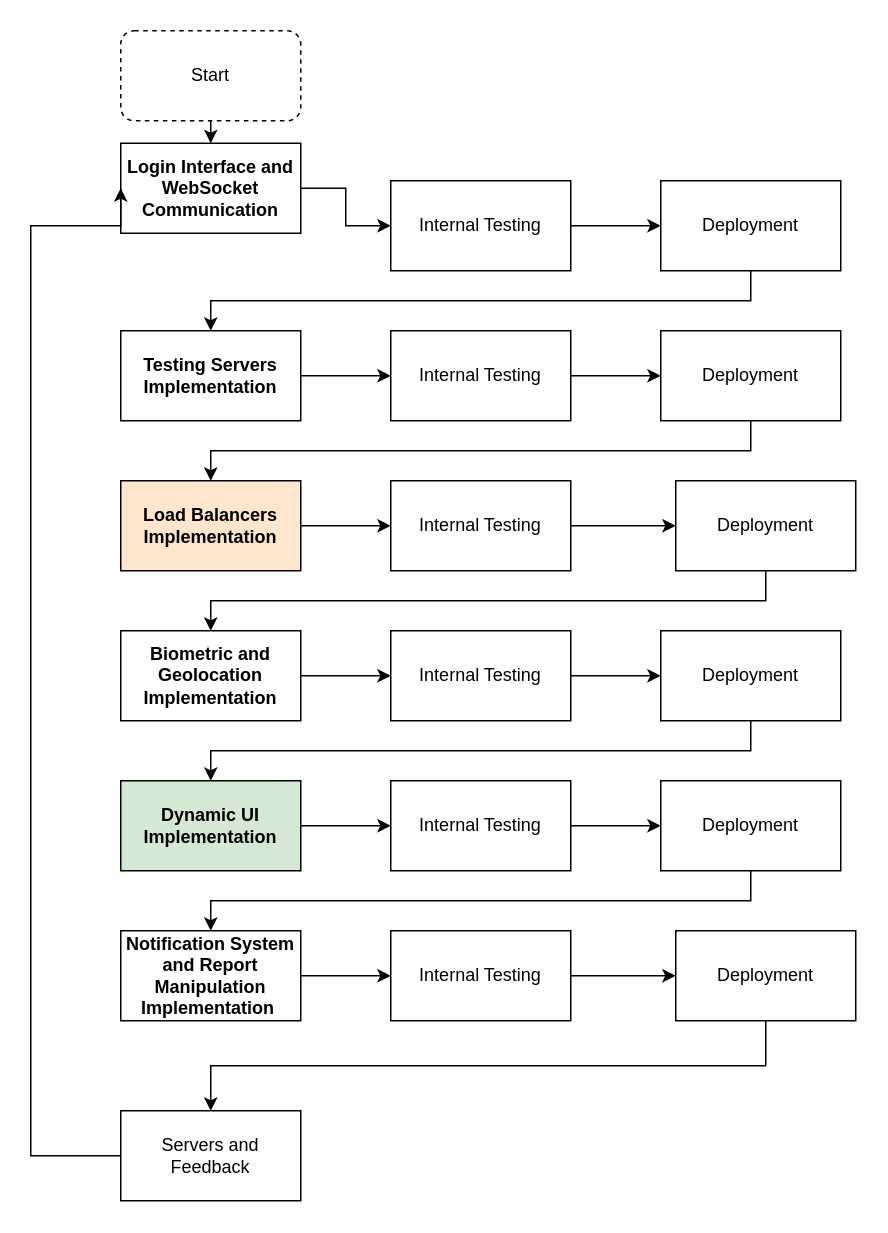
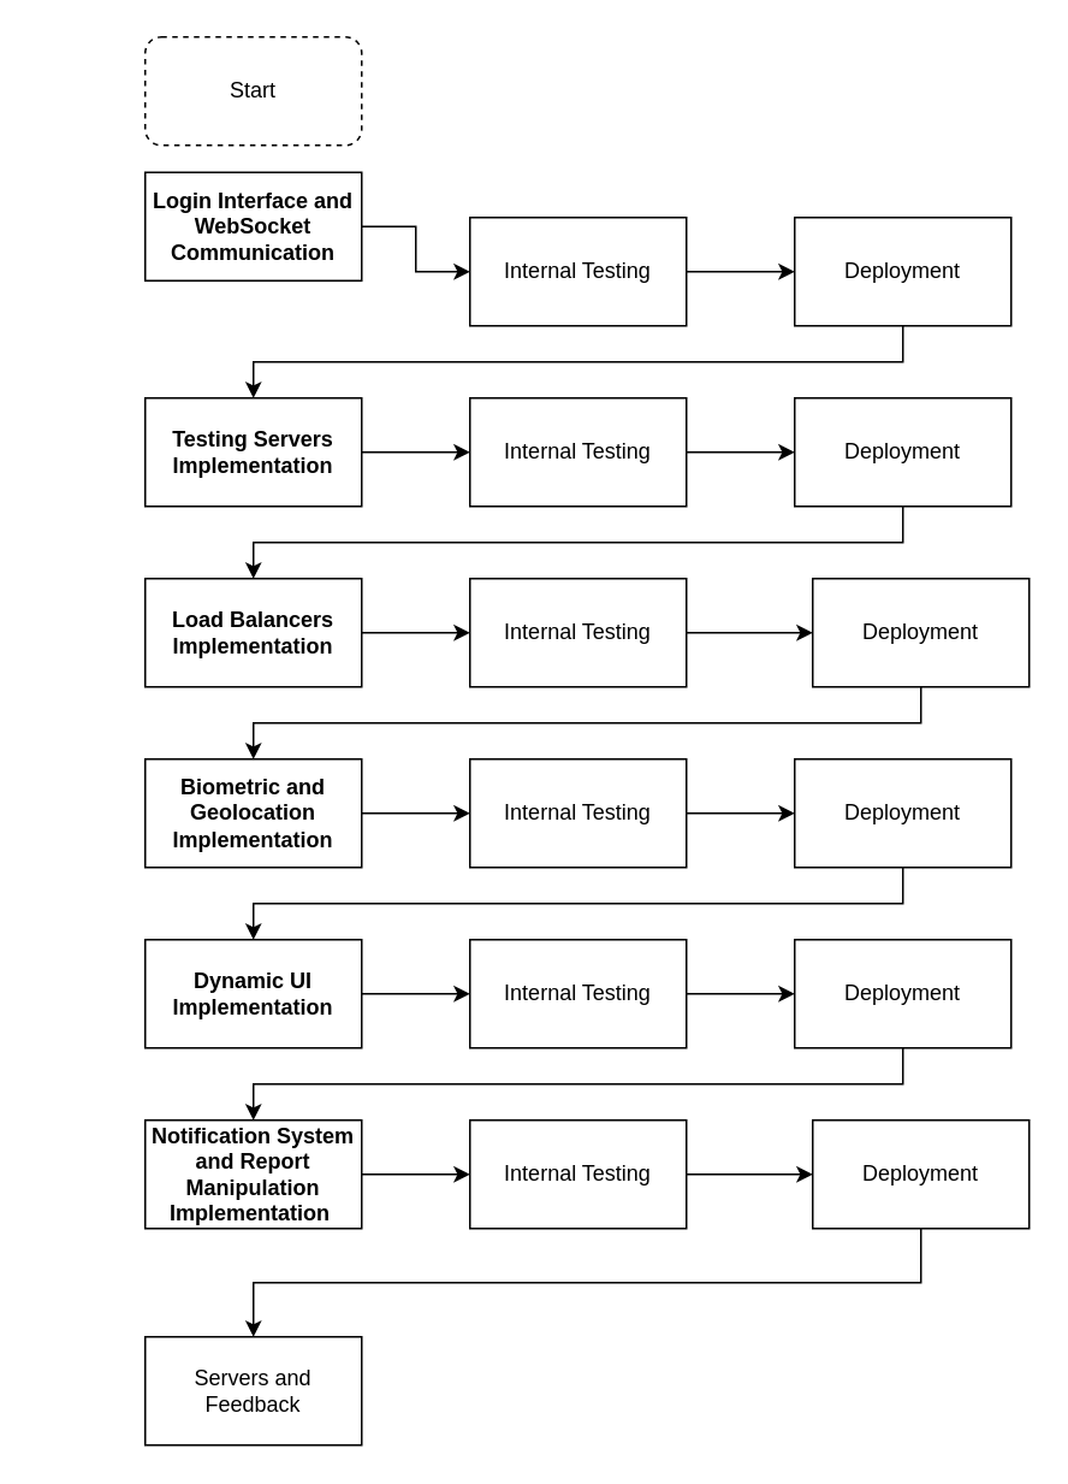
- <mxCell id="2" style="edgeStyle=orthogonalEdgeStyle;rounded=0;orthogonalLoop=1;jettySize=auto;html=1;exitX=0.5;exitY=1;exitDx=0;exitDy=0;entryX=0.5;entryY=0;entryDx=0;entryDy=0;" edge="1" parent="1" source="3" target="5"><mxGeometry relative="1" as="geometry" /></mxCell>
- <mxCell id="9" value="Load Balancers Implementation" style="rounded=0;whiteSpace=wrap;html=1;fontStyle=1;fillColor=#ffe6cc;" vertex="1" parent="1"><mxGeometry x="80" y="320" width="120" height="60" as="geometry" /></mxCell>
+ <mxCell id="9" value="Load Balancers Implementation" style="rounded=0;whiteSpace=wrap;html=1;fontStyle=1" vertex="1" parent="1"><mxGeometry x="80" y="320" width="120" height="60" as="geometry" /></mxCell>
- <mxCell id="16" style="edgeStyle=orthogonalEdgeStyle;rounded=0;orthogonalLoop=1;jettySize=auto;html=1;entryX=0;entryY=0.5;entryDx=0;entryDy=0;exitX=0;exitY=0.5;exitDx=0;exitDy=0;" edge="1" parent="1" source="17" target="5"><mxGeometry relative="1" as="geometry"><mxPoint x="20" y="740" as="sourcePoint" /><mxPoint x="-40" y="150" as="targetPoint" /><Array as="points"><mxPoint x="20" y="770" /><mxPoint x="20" y="150" /></Array></mxGeometry></mxCell>
- <mxCell id="13" value="Dynamic UI Implementation" style="rounded=0;whiteSpace=wrap;html=1;fontStyle=1;fillColor=#d5e8d4;" vertex="1" parent="1"><mxGeometry x="80" y="520" width="120" height="60" as="geometry" /></mxCell>
+ <mxCell id="13" value="Dynamic UI Implementation" style="rounded=0;whiteSpace=wrap;html=1;fontStyle=1" vertex="1" parent="1"><mxGeometry x="80" y="520" width="120" height="60" as="geometry" /></mxCell>
